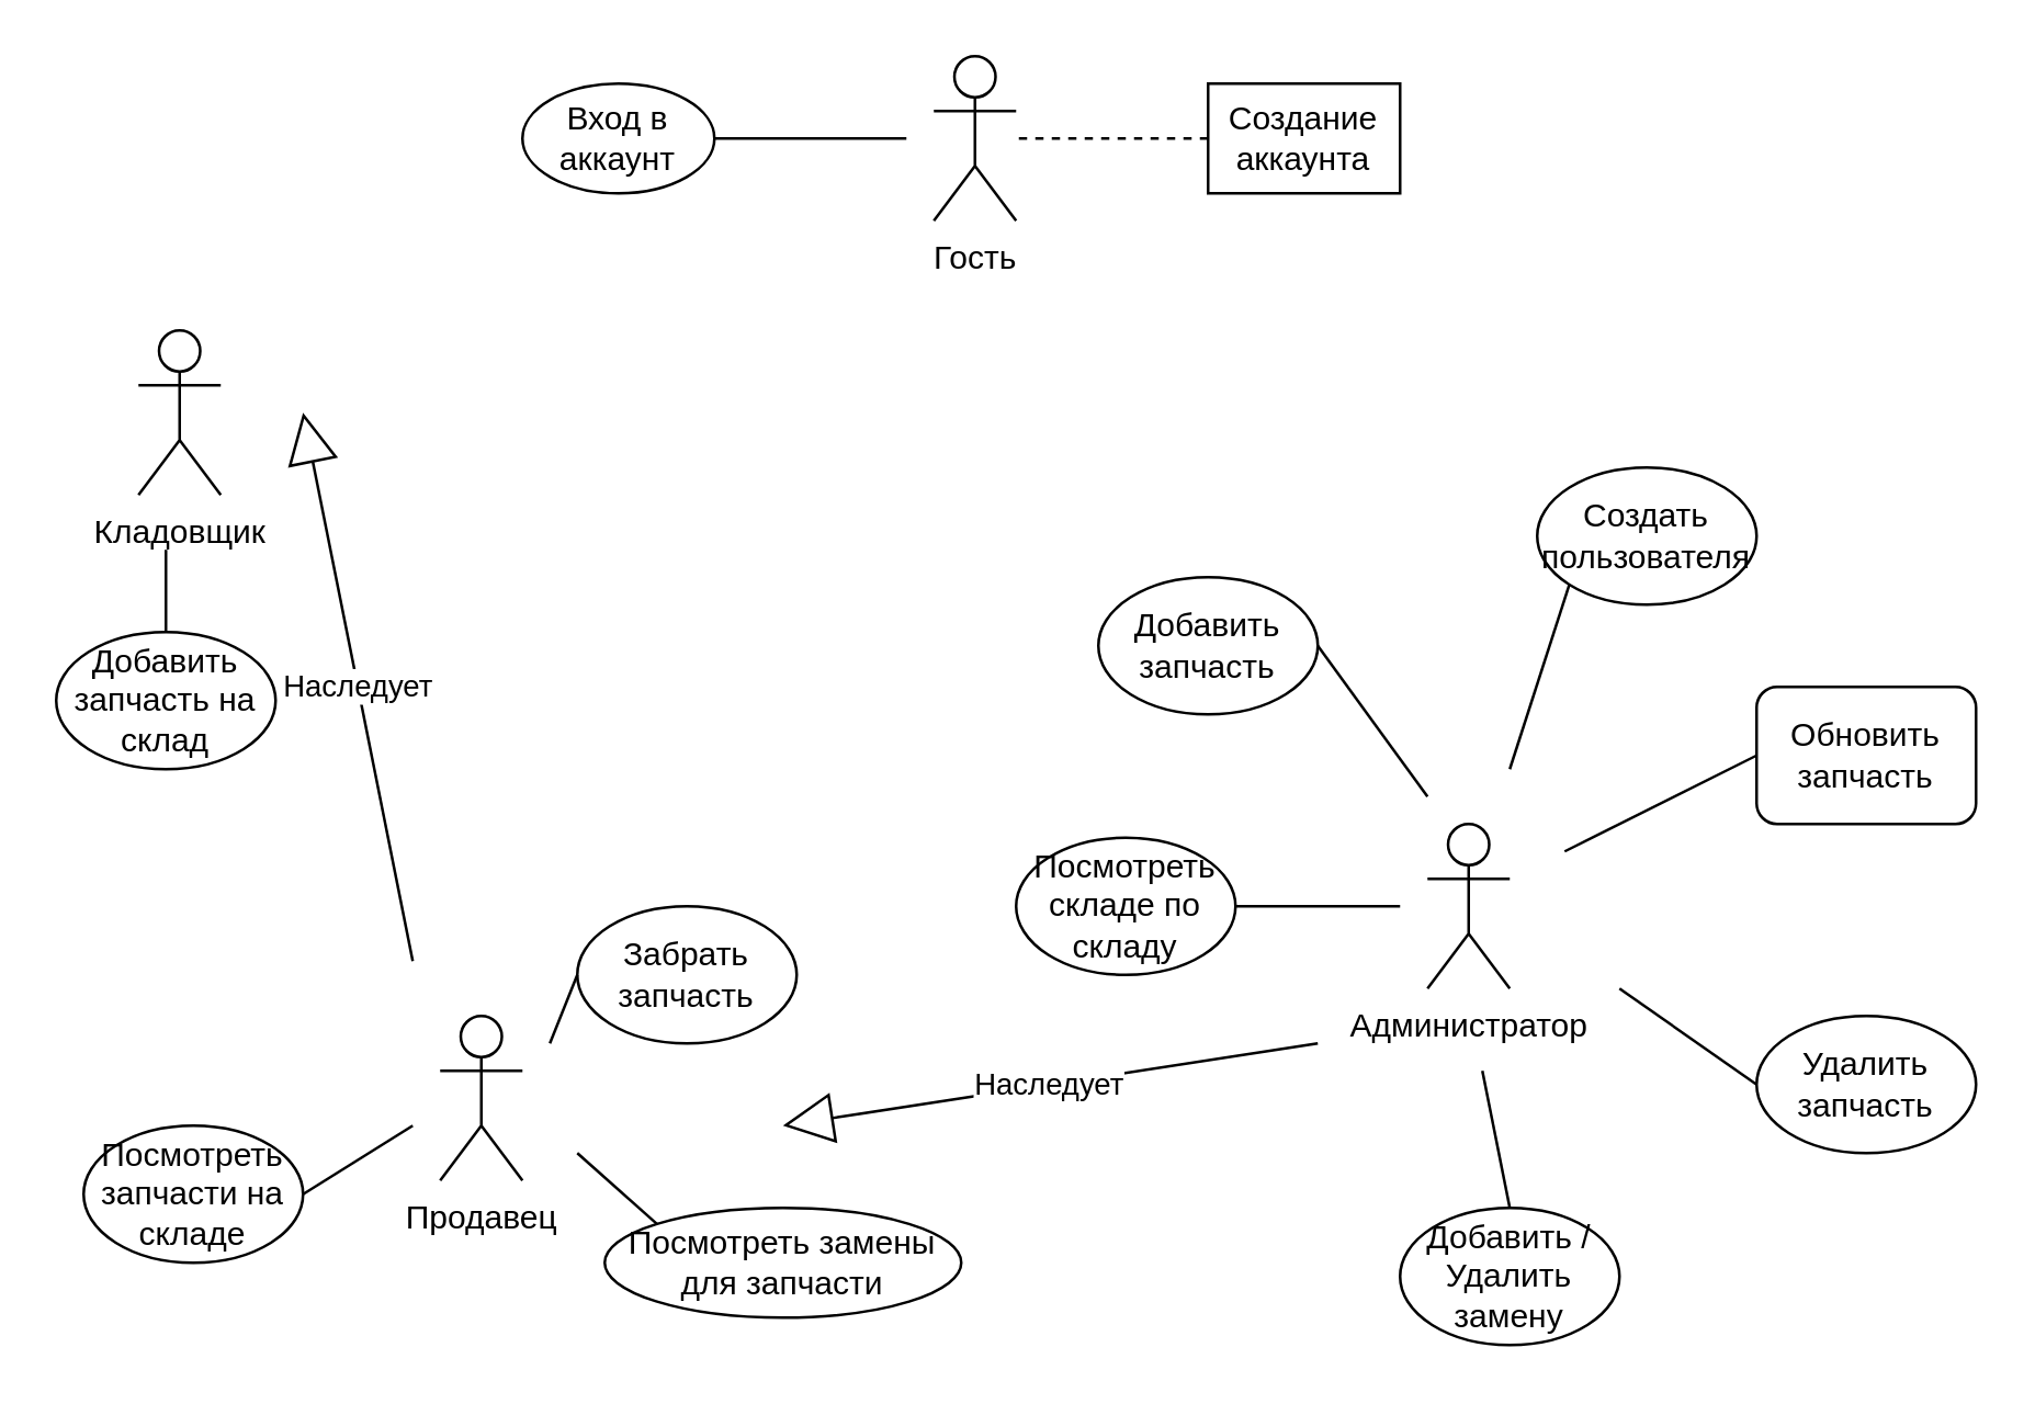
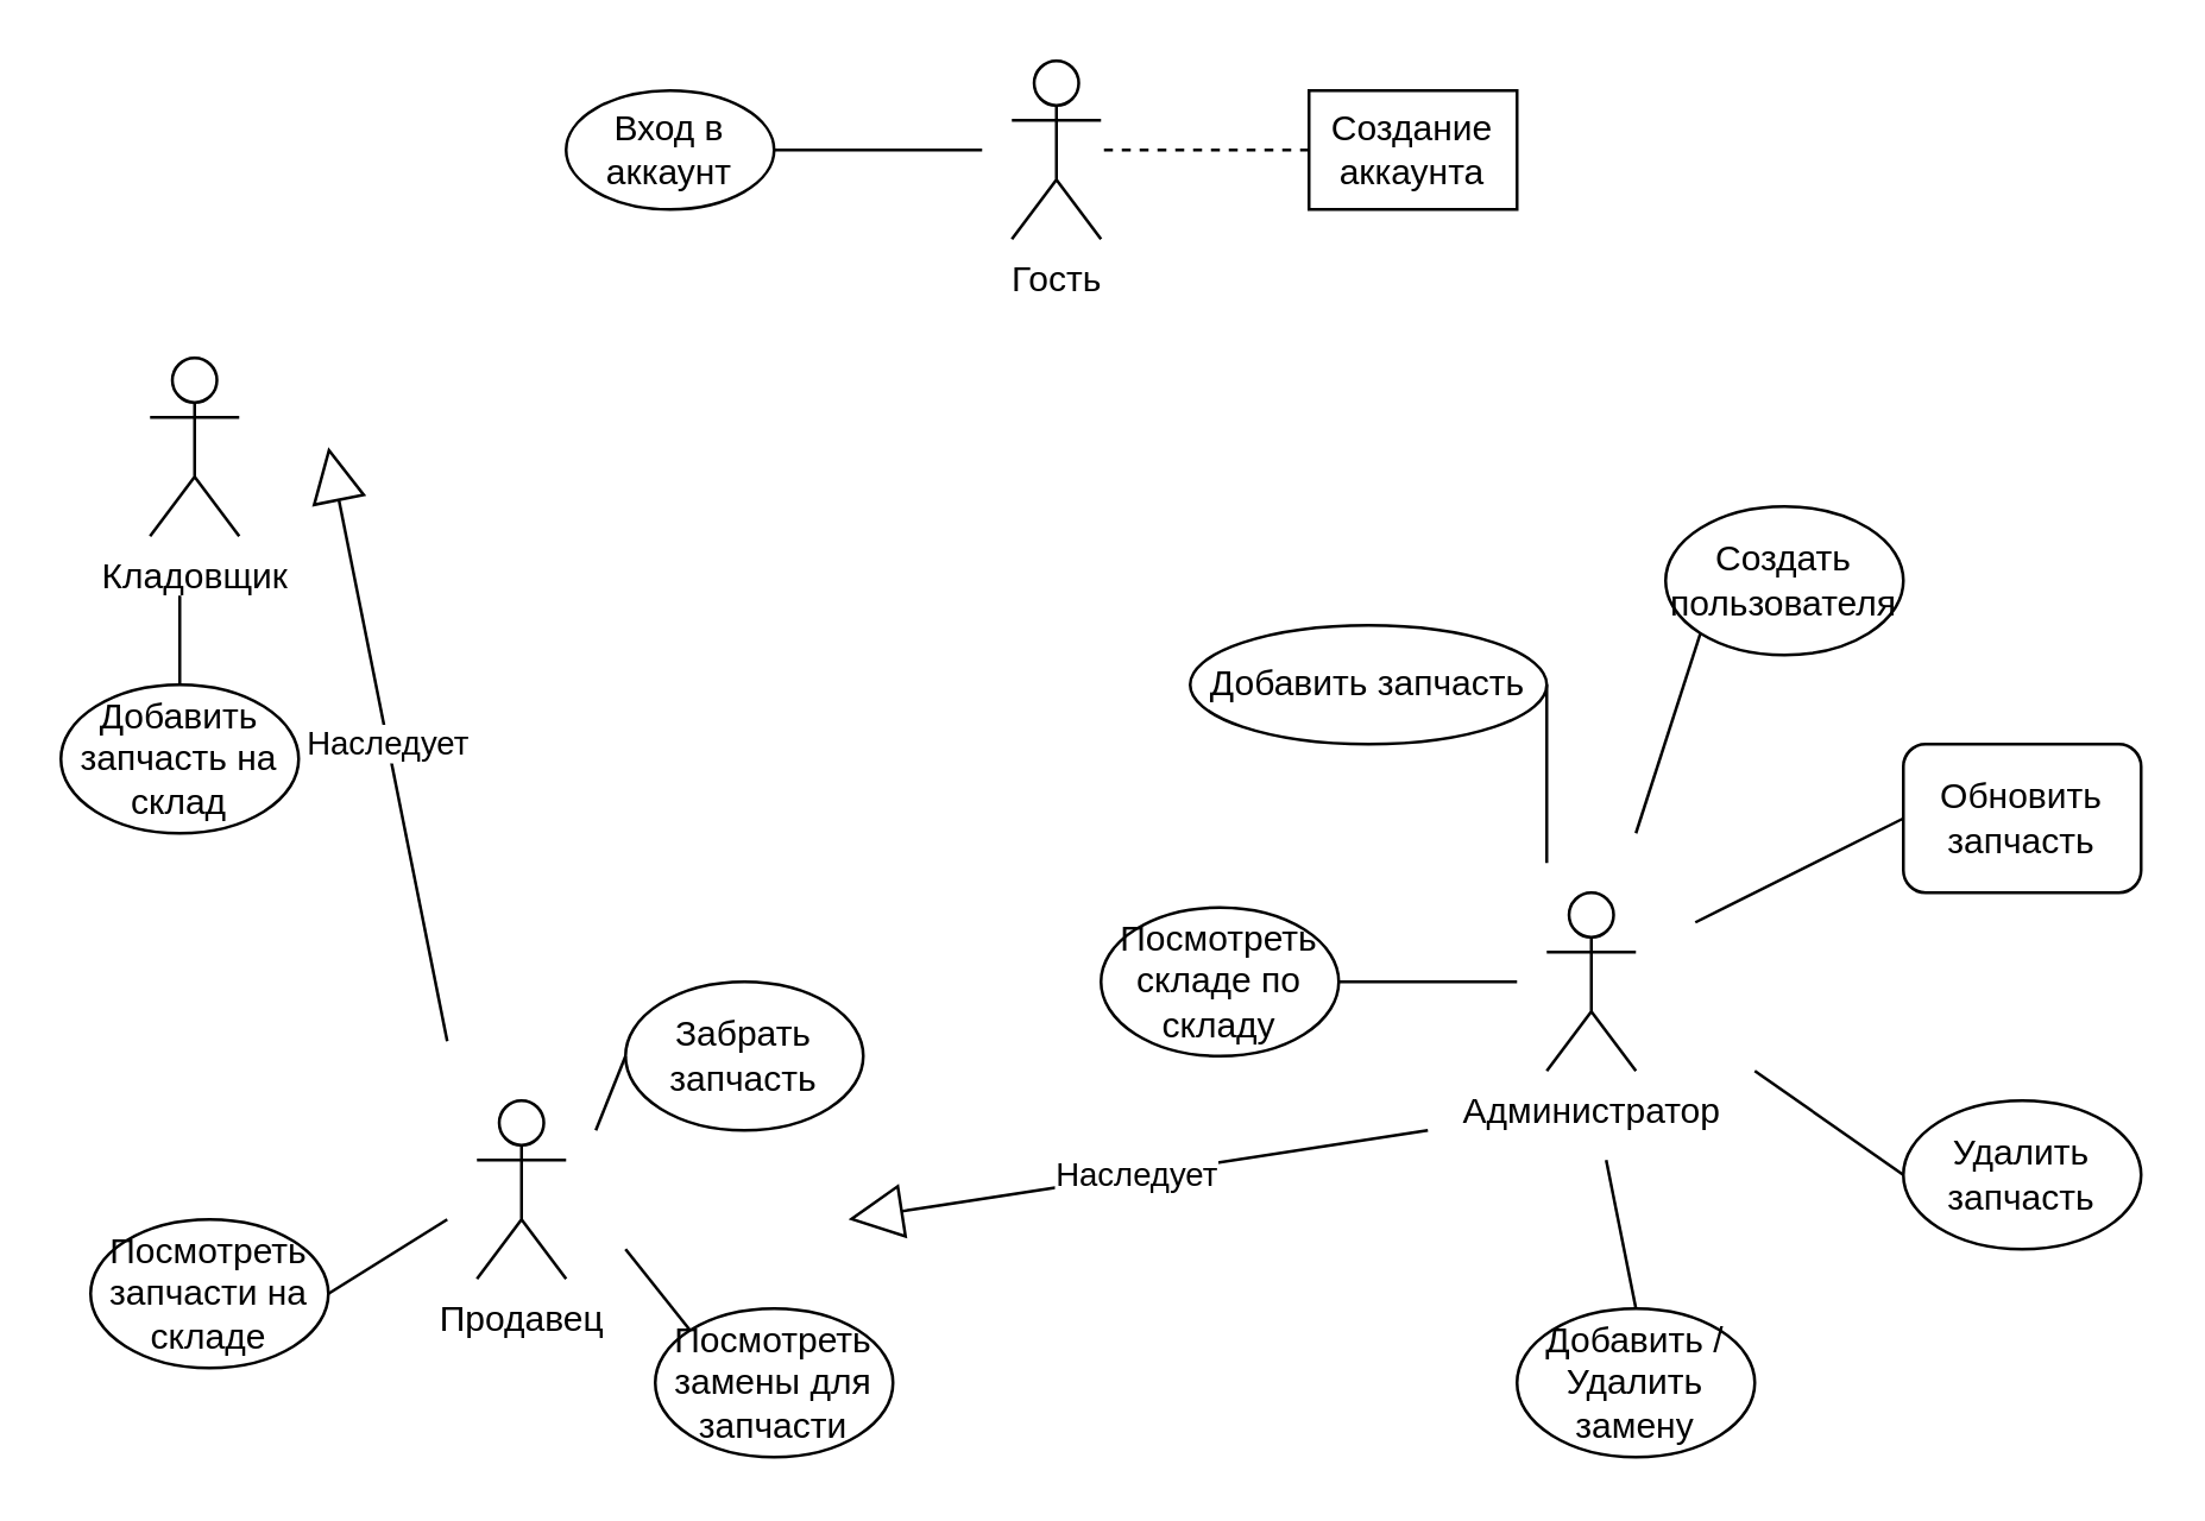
- <mxCell id="19" value="Добавить запчасть" style="ellipse;whiteSpace=wrap;html=1;" parent="1" vertex="1"><mxGeometry x="400" y="210" width="80" height="50" as="geometry" /></mxCell>
+ <mxCell id="19" value="Добавить запчасть" style="ellipse;whiteSpace=wrap;html=1;" parent="1" vertex="1"><mxGeometry x="400" y="210" width="120" height="40" as="geometry" /></mxCell>
- <mxCell id="14" value="Посмотреть замены для запчасти" style="ellipse;whiteSpace=wrap;html=1;" parent="1" vertex="1"><mxGeometry x="220" y="440" width="130" height="40" as="geometry" /></mxCell>
+ <mxCell id="14" value="Посмотреть замены для запчасти" style="ellipse;whiteSpace=wrap;html=1;" parent="1" vertex="1"><mxGeometry x="220" y="440" width="80" height="50" as="geometry" /></mxCell>
